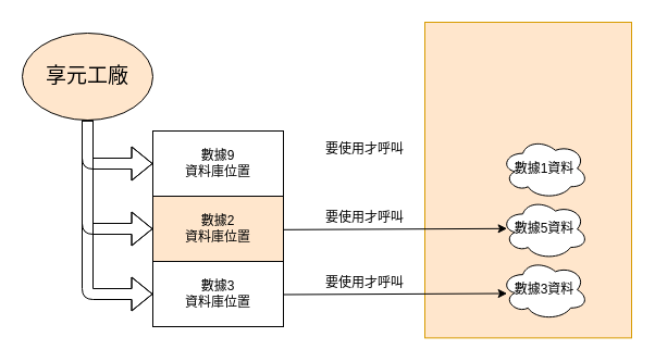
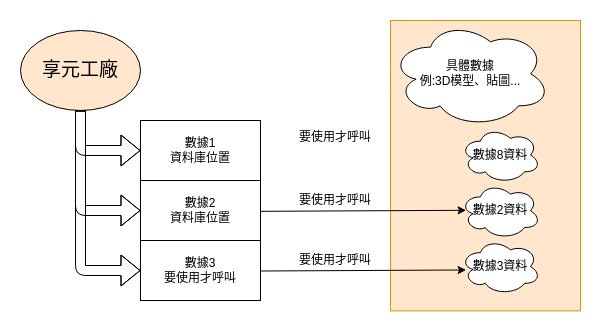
+ <mxCell id="3" value="&lt;span style=&quot;white-space: normal&quot;&gt;具體數據&lt;/span&gt;&lt;br style=&quot;white-space: normal&quot;&gt;&lt;span style=&quot;white-space: normal&quot;&gt;例:3D模型、貼圖...&lt;/span&gt;" style="ellipse;shape=cloud;whiteSpace=wrap;html=1;" vertex="1" parent="1"><mxGeometry x="390" y="20" width="160" height="106.67" as="geometry" /></mxCell>
- <mxCell id="5" value="數據9&lt;br&gt;資料庫位置" style="rounded=0;whiteSpace=wrap;html=1;" vertex="1" parent="1"><mxGeometry x="140" y="120" width="120" height="60" as="geometry" /></mxCell>
+ <mxCell id="5" value="數據1&lt;br&gt;資料庫位置" style="rounded=0;whiteSpace=wrap;html=1;" vertex="1" parent="1"><mxGeometry x="140" y="120" width="120" height="60" as="geometry" /></mxCell>
- <mxCell id="11" value="數據1資料" style="ellipse;shape=cloud;whiteSpace=wrap;html=1;aspect=fixed;" vertex="1" parent="1"><mxGeometry x="460" y="126.67" width="80" height="55.76" as="geometry" /></mxCell>
+ <mxCell id="11" value="數據8資料" style="ellipse;shape=cloud;whiteSpace=wrap;html=1;aspect=fixed;" vertex="1" parent="1"><mxGeometry x="460" y="126.67" width="80" height="55.76" as="geometry" /></mxCell>
- <mxCell id="6" value="數據2&lt;br&gt;資料庫位置" style="rounded=0;whiteSpace=wrap;html=1;fillColor=#ffe6cc;" vertex="1" parent="1"><mxGeometry x="140" y="180" width="120" height="60" as="geometry" /></mxCell>
+ <mxCell id="6" value="數據2&lt;br&gt;資料庫位置" style="rounded=0;whiteSpace=wrap;html=1;" vertex="1" parent="1"><mxGeometry x="140" y="180" width="120" height="60" as="geometry" /></mxCell>
- <mxCell id="12" value="數據5資料" style="ellipse;shape=cloud;whiteSpace=wrap;html=1;aspect=fixed;" vertex="1" parent="1"><mxGeometry x="460" y="182.43" width="80" height="55.76" as="geometry" /></mxCell>
+ <mxCell id="12" value="數據2資料" style="ellipse;shape=cloud;whiteSpace=wrap;html=1;aspect=fixed;" vertex="1" parent="1"><mxGeometry x="460" y="182.43" width="80" height="55.76" as="geometry" /></mxCell>
- <mxCell id="7" value="數據3&lt;br&gt;資料庫位置" style="rounded=0;whiteSpace=wrap;html=1;" vertex="1" parent="1"><mxGeometry x="140" y="240" width="120" height="60" as="geometry" /></mxCell>
+ <mxCell id="7" value="數據3&lt;br&gt;要使用才呼叫" style="rounded=0;whiteSpace=wrap;html=1;" vertex="1" parent="1"><mxGeometry x="140" y="240" width="120" height="60" as="geometry" /></mxCell>
